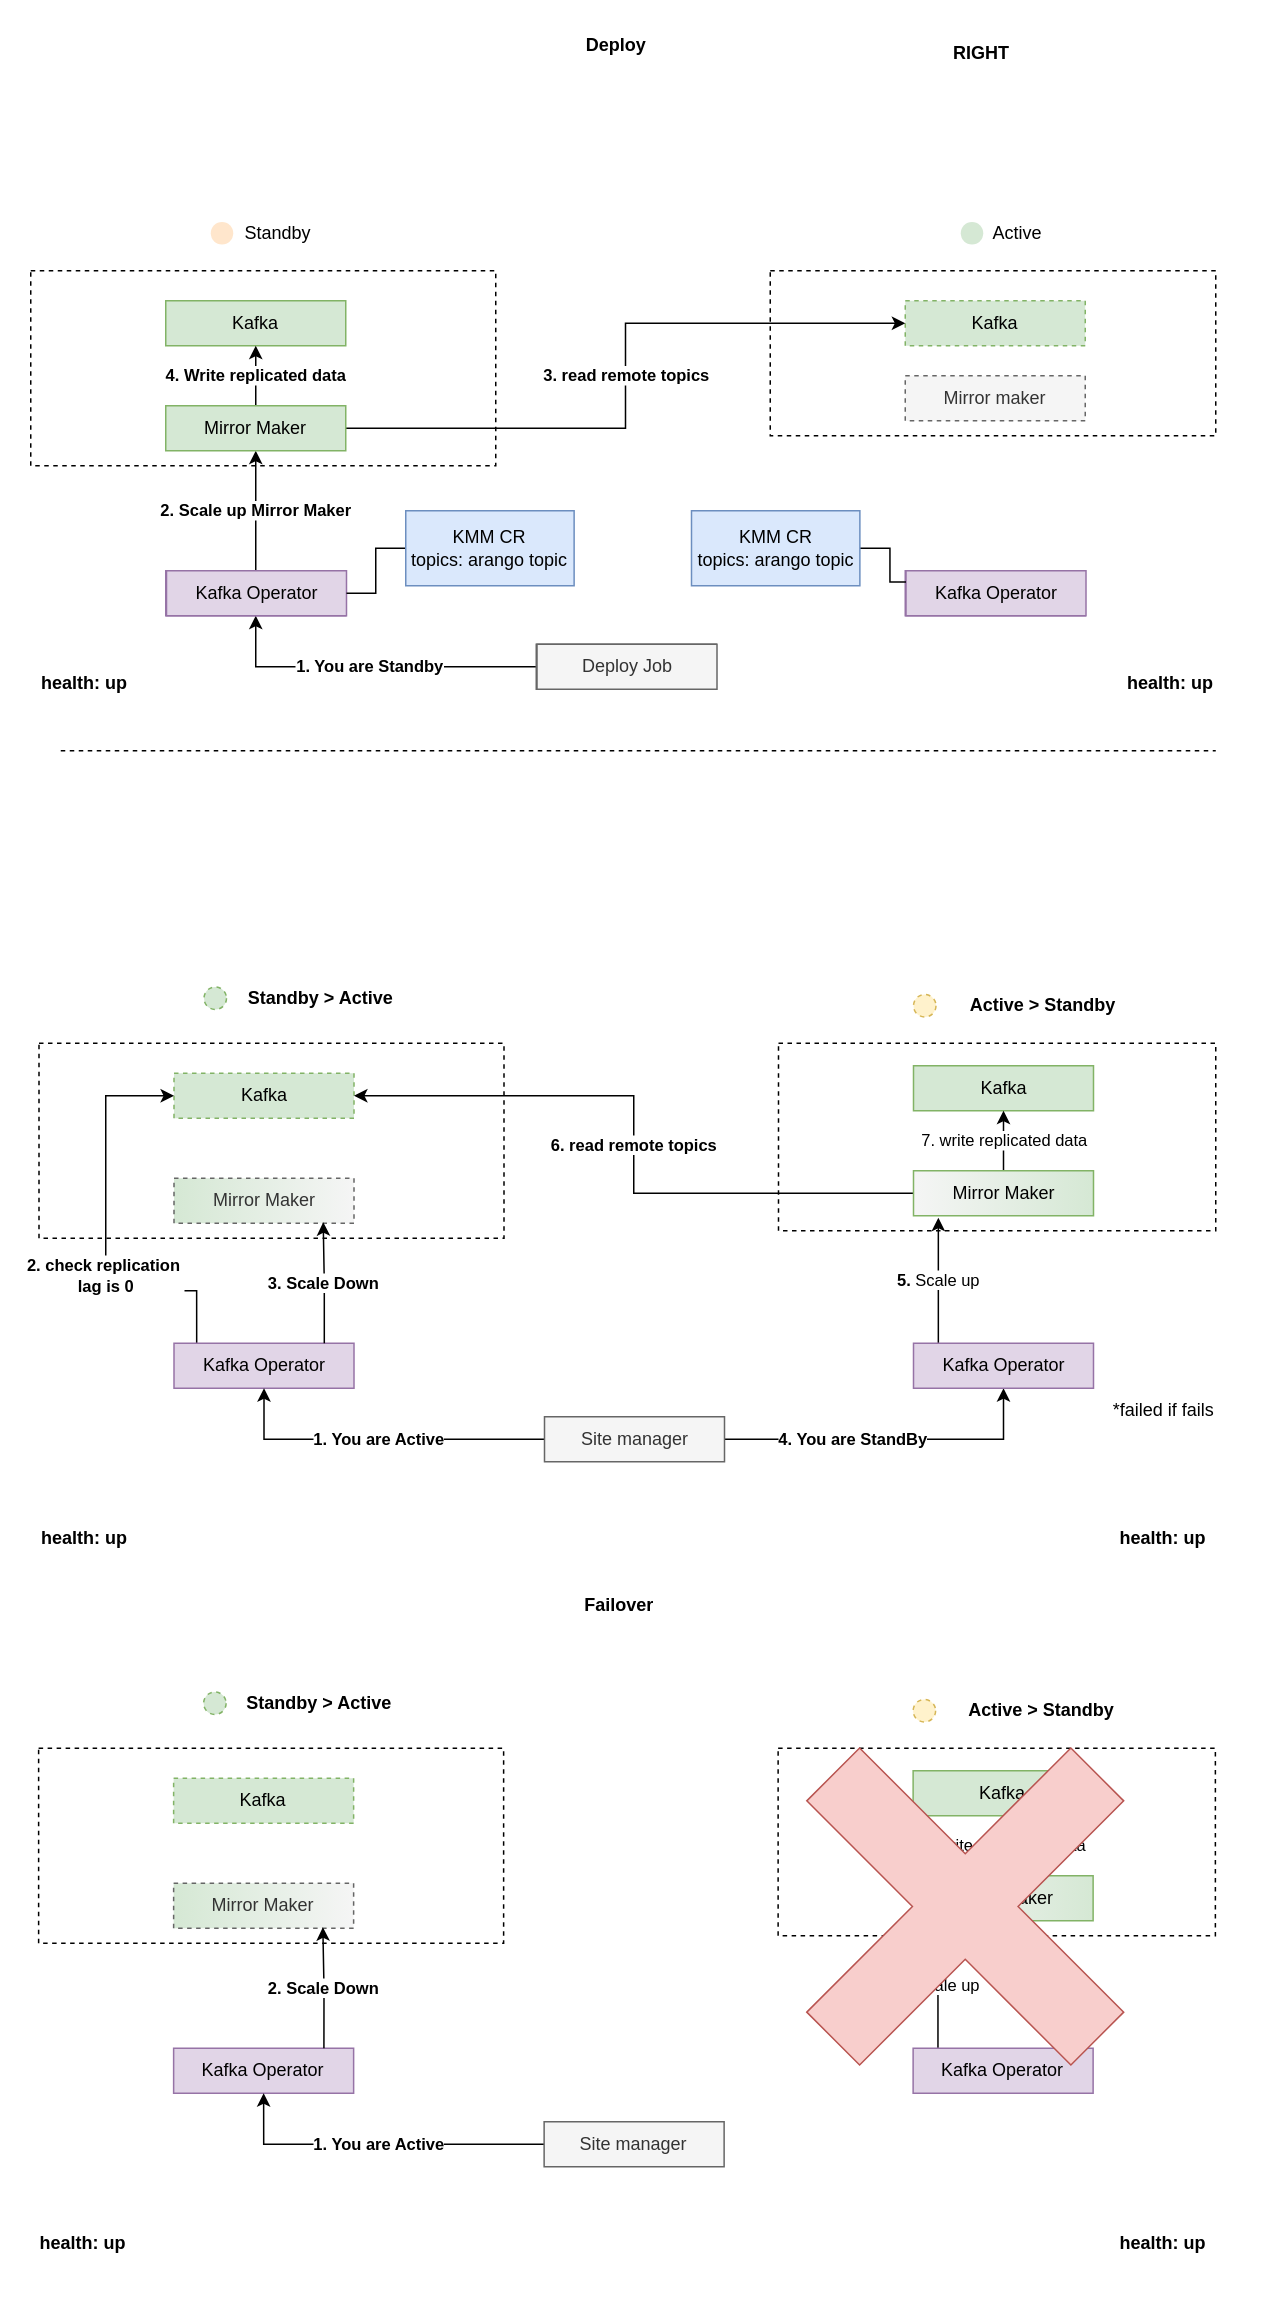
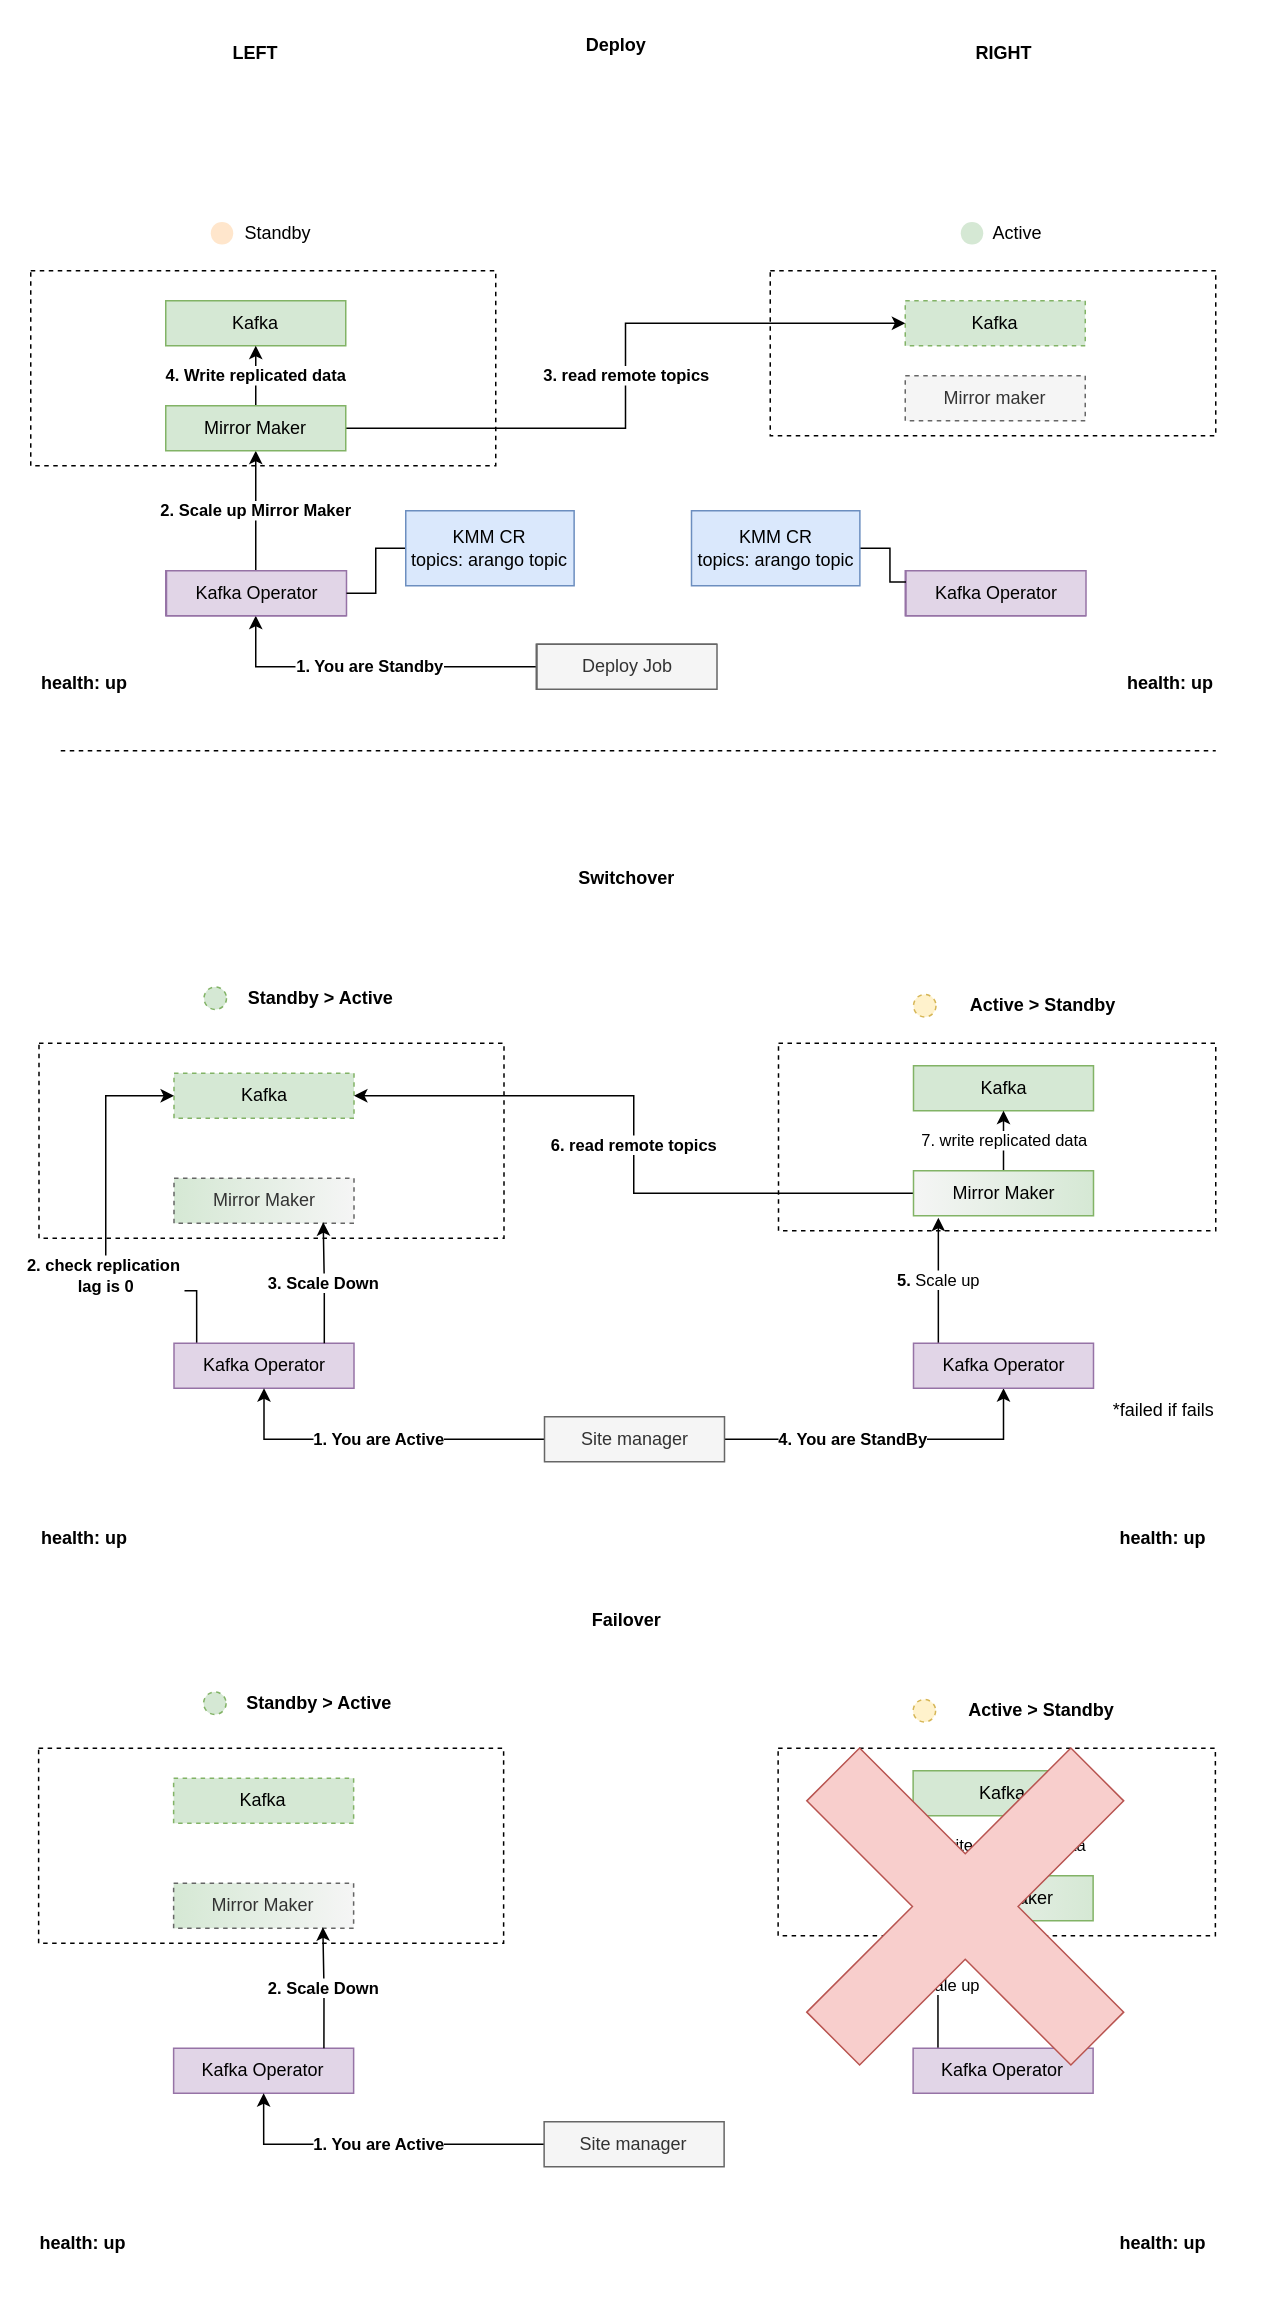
+ <mxCell id="41" value="LEFT" style="text;html=1;strokeColor=none;fillColor=none;align=center;verticalAlign=middle;whiteSpace=wrap;rounded=0;fontStyle=1" parent="1" vertex="1"><mxGeometry x="140" y="20" width="60" height="30" as="geometry" /></mxCell>
- <mxCell id="42" value="RIGHT" style="text;html=1;strokeColor=none;fillColor=none;align=center;verticalAlign=middle;whiteSpace=wrap;rounded=0;fontStyle=1" parent="1" vertex="1"><mxGeometry x="624" y="20" width="60" height="30" as="geometry" /></mxCell>
+ <mxCell id="42" value="RIGHT" style="text;html=1;strokeColor=none;fillColor=none;align=center;verticalAlign=middle;whiteSpace=wrap;rounded=0;fontStyle=1" parent="1" vertex="1"><mxGeometry x="639" y="20" width="60" height="30" as="geometry" /></mxCell>
+ <mxCell id="75" value="Switchover" style="text;html=1;align=center;verticalAlign=middle;resizable=0;points=[];autosize=1;strokeColor=none;fillColor=none;fontStyle=1" parent="1" vertex="1"><mxGeometry x="377" y="575" width="80" height="20" as="geometry" /></mxCell>
- <mxCell id="74" value="Failover" style="text;html=1;align=center;verticalAlign=middle;resizable=0;points=[];autosize=1;strokeColor=none;fillColor=none;fontStyle=1" parent="1" vertex="1"><mxGeometry x="382" y="1060" width="60" height="20" as="geometry" /></mxCell>
+ <mxCell id="74" value="Failover" style="text;html=1;align=center;verticalAlign=middle;resizable=0;points=[];autosize=1;strokeColor=none;fillColor=none;fontStyle=1" parent="1" vertex="1"><mxGeometry x="387" y="1070" width="60" height="20" as="geometry" /></mxCell>
